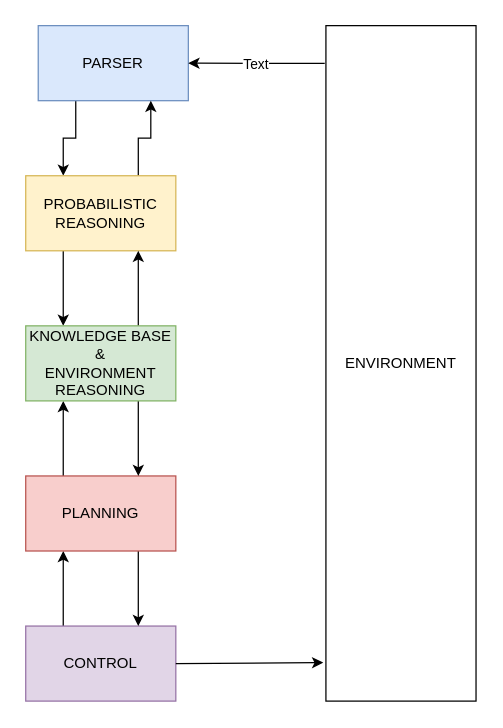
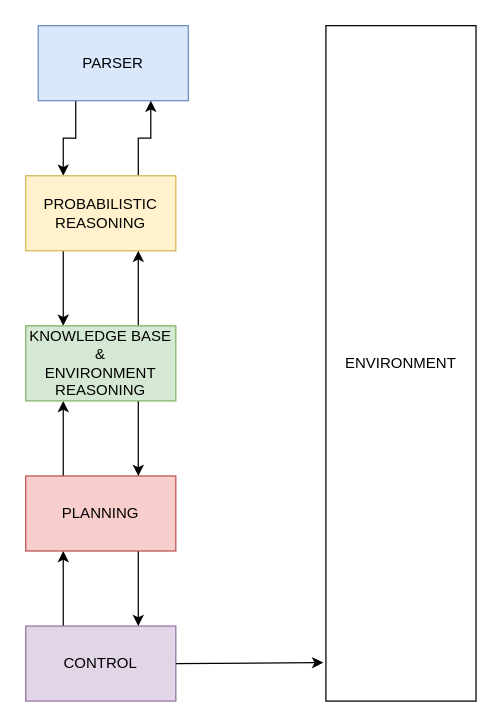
- <mxCell id="16" value="" style="endArrow=classic;html=1;entryX=1;entryY=0.5;entryDx=0;entryDy=0;exitX=-0.008;exitY=0.056;exitDx=0;exitDy=0;exitPerimeter=0;" edge="1" parent="1" source="15" target="3"><mxGeometry width="50" height="50" relative="1" as="geometry"><mxPoint x="257" y="50" as="sourcePoint" /><mxPoint x="510" y="290" as="targetPoint" /></mxGeometry></mxCell>
- <mxCell id="17" value="Text" style="edgeLabel;html=1;align=center;verticalAlign=middle;resizable=0;points=[];" vertex="1" connectable="0" parent="16"><mxGeometry x="0.031" relative="1" as="geometry"><mxPoint as="offset" /></mxGeometry></mxCell>
